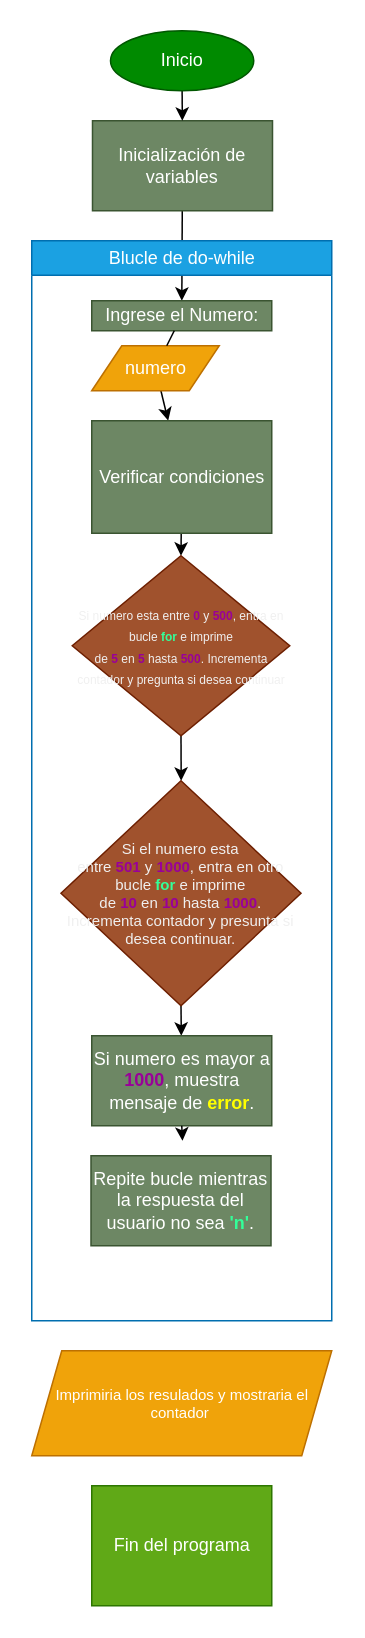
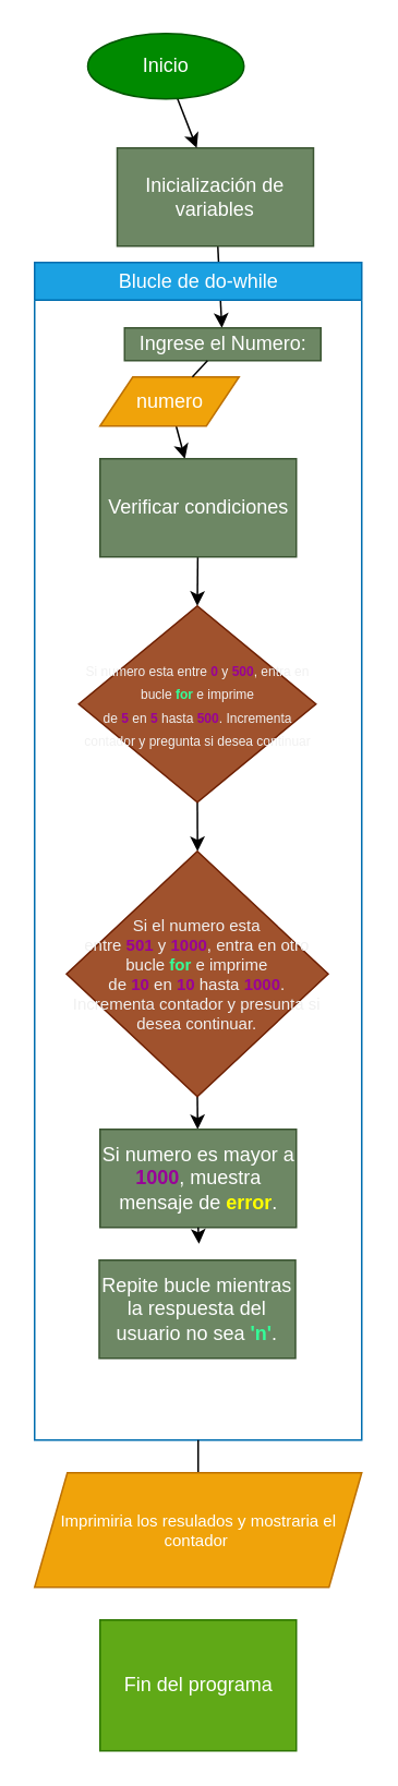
- <mxCell id="5" value="Inicio" style="ellipse;whiteSpace=wrap;html=1;fillColor=#008a00;fontColor=#ffffff;strokeColor=#005700;" vertex="1" parent="1"><mxGeometry x="73" y="20" width="95.5" height="40" as="geometry" /></mxCell>
+ <mxCell id="5" value="Inicio" style="ellipse;whiteSpace=wrap;html=1;fillColor=#008a00;fontColor=#ffffff;strokeColor=#005700;" vertex="1" parent="1"><mxGeometry x="53" y="20" width="95.5" height="40" as="geometry" /></mxCell>
- <mxCell id="3" value="Inicialización de variables" style="rounded=0;whiteSpace=wrap;html=1;fillColor=#6d8764;fontColor=#ffffff;strokeColor=#3A5431;" vertex="1" parent="1"><mxGeometry x="61" y="80" width="120" height="60" as="geometry" /></mxCell>
+ <mxCell id="3" value="Inicialización de variables" style="rounded=0;whiteSpace=wrap;html=1;fillColor=#6d8764;fontColor=#ffffff;strokeColor=#3A5431;" vertex="1" parent="1"><mxGeometry x="71" y="90" width="120" height="60" as="geometry" /></mxCell>
- <mxCell id="8" value="Ingrese el Numero:" style="rounded=0;whiteSpace=wrap;html=1;fillColor=#6d8764;fontColor=#ffffff;strokeColor=#3A5431;" vertex="1" parent="6"><mxGeometry x="40" y="40" width="120" height="20" as="geometry" /></mxCell>
+ <mxCell id="8" value="Ingrese el Numero:" style="rounded=0;whiteSpace=wrap;html=1;fillColor=#6d8764;fontColor=#ffffff;strokeColor=#3A5431;" vertex="1" parent="6"><mxGeometry x="55" y="40" width="120" height="20" as="geometry" /></mxCell>
- <mxCell id="10" value="Verificar condiciones" style="rounded=0;whiteSpace=wrap;html=1;fillColor=#6d8764;fontColor=#ffffff;strokeColor=#3A5431;" vertex="1" parent="6"><mxGeometry x="40" y="120" width="120" height="75" as="geometry" /></mxCell>
+ <mxCell id="10" value="Verificar condiciones" style="rounded=0;whiteSpace=wrap;html=1;fillColor=#6d8764;fontColor=#ffffff;strokeColor=#3A5431;" vertex="1" parent="6"><mxGeometry x="40" y="120" width="120" height="60" as="geometry" /></mxCell>
+ <mxCell id="21" value="" style="edgeStyle=none;html=1;exitX=0.5;exitY=1;exitDx=0;exitDy=0;entryX=0.5;entryY=0;entryDx=0;entryDy=0;fontColor=#FFFFFF;endArrow=none;" edge="1" parent="1" source="6" target="22"><mxGeometry relative="1" as="geometry"><mxPoint x="121" y="870" as="sourcePoint" /><mxPoint x="121" y="960" as="targetPoint" /></mxGeometry></mxCell>
